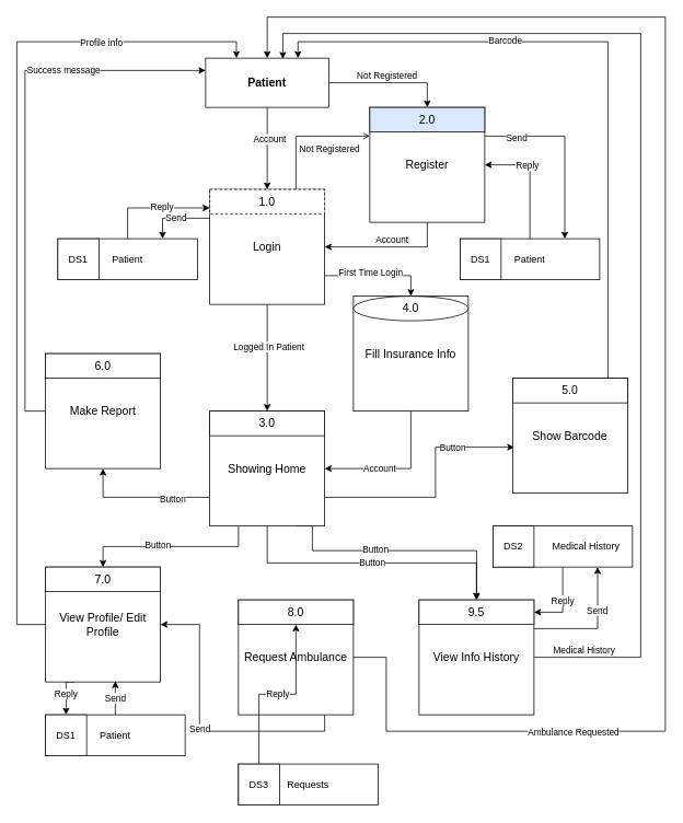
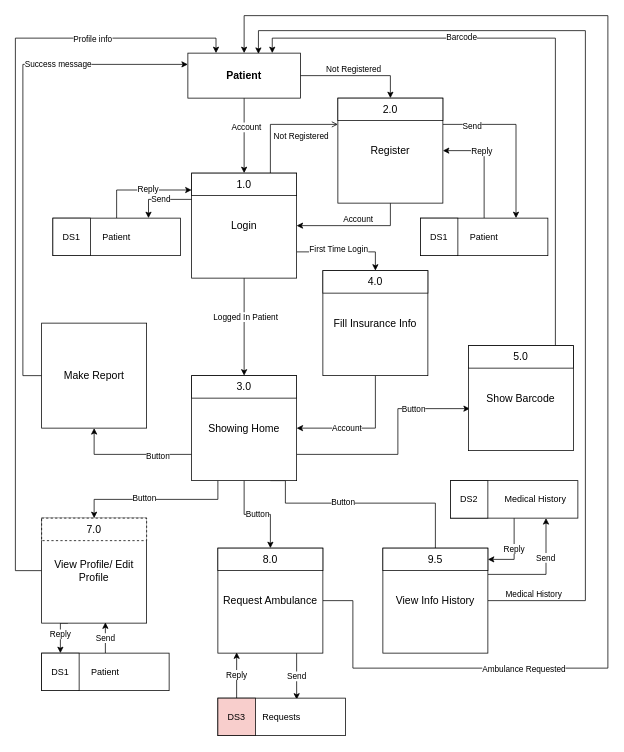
- <mxCell id="31" value="2.0" style="rounded=0;whiteSpace=wrap;html=1;fontSize=14;fillColor=#dae8fc;" vertex="1" parent="1"><mxGeometry x="450" y="130" width="140" height="30" as="geometry" /></mxCell>
+ <mxCell id="31" value="2.0" style="rounded=0;whiteSpace=wrap;html=1;fontSize=14;" vertex="1" parent="1"><mxGeometry x="450" y="130" width="140" height="30" as="geometry" /></mxCell>
- <mxCell id="14" value="1.0" style="rounded=0;whiteSpace=wrap;html=1;fontSize=14;dashed=1;" vertex="1" parent="1"><mxGeometry x="255" y="230" width="140" height="30" as="geometry" /></mxCell>
+ <mxCell id="14" value="1.0" style="rounded=0;whiteSpace=wrap;html=1;fontSize=14;" vertex="1" parent="1"><mxGeometry x="255" y="230" width="140" height="30" as="geometry" /></mxCell>
- <mxCell id="35" value="4.0" style="ellipse;whiteSpace=wrap;html=1;fontSize=14;" vertex="1" parent="1"><mxGeometry x="430" y="360" width="140" height="30" as="geometry" /></mxCell>
+ <mxCell id="35" value="4.0" style="rounded=0;whiteSpace=wrap;html=1;fontSize=14;" vertex="1" parent="1"><mxGeometry x="430" y="360" width="140" height="30" as="geometry" /></mxCell>
- <mxCell id="49" value="6.0" style="rounded=0;whiteSpace=wrap;html=1;fontSize=14;" vertex="1" parent="1"><mxGeometry x="55" y="430" width="140" height="30" as="geometry" /></mxCell>
- <mxCell id="22" style="edgeStyle=orthogonalEdgeStyle;rounded=0;orthogonalLoop=1;jettySize=auto;html=1;exitX=0.75;exitY=1;exitDx=0;exitDy=0;entryX=0.5;entryY=0;entryDx=0;entryDy=0;" edge="1" parent="1" source="24" target="69"><mxGeometry relative="1" as="geometry"><Array as="points"><mxPoint x="380" y="640" /><mxPoint x="380" y="670" /><mxPoint x="580" y="670" /></Array></mxGeometry></mxCell>
+ <mxCell id="22" style="edgeStyle=orthogonalEdgeStyle;rounded=0;orthogonalLoop=1;jettySize=auto;html=1;exitX=0.75;exitY=1;exitDx=0;exitDy=0;entryX=0.5;entryY=0;entryDx=0;entryDy=0;endArrow=none;" edge="1" parent="1" source="24" target="69"><mxGeometry relative="1" as="geometry"><Array as="points"><mxPoint x="380" y="640" /><mxPoint x="380" y="670" /><mxPoint x="580" y="670" /></Array></mxGeometry></mxCell>
- <mxCell id="21" value="Button" style="edgeStyle=orthogonalEdgeStyle;rounded=0;orthogonalLoop=1;jettySize=auto;html=1;exitX=0.5;exitY=1;exitDx=0;exitDy=0;" edge="1" parent="1" source="24" target="68"><mxGeometry relative="1" as="geometry" /></mxCell>
+ <mxCell id="21" value="Button" style="edgeStyle=orthogonalEdgeStyle;rounded=0;orthogonalLoop=1;jettySize=auto;html=1;exitX=0.5;exitY=1;exitDx=0;exitDy=0;" edge="1" parent="1" source="24" target="63"><mxGeometry relative="1" as="geometry" /></mxCell>
- <mxCell id="58" value="7.0" style="rounded=0;whiteSpace=wrap;html=1;fontSize=14;" vertex="1" parent="1"><mxGeometry x="55" y="690" width="140" height="30" as="geometry" /></mxCell>
+ <mxCell id="58" value="7.0" style="rounded=0;whiteSpace=wrap;html=1;fontSize=14;dashed=1;" vertex="1" parent="1"><mxGeometry x="55" y="690" width="140" height="30" as="geometry" /></mxCell>
- <mxCell id="61" value="Send" style="edgeStyle=orthogonalEdgeStyle;rounded=0;orthogonalLoop=1;jettySize=auto;html=1;exitX=0.75;exitY=1;exitDx=0;exitDy=0;" edge="1" parent="1" source="62" target="57"><mxGeometry relative="1" as="geometry" /></mxCell>
+ <mxCell id="61" value="Send" style="edgeStyle=orthogonalEdgeStyle;rounded=0;orthogonalLoop=1;jettySize=auto;html=1;exitX=0.75;exitY=1;exitDx=0;exitDy=0;entryX=0.618;entryY=0.04;entryDx=0;entryDy=0;entryPerimeter=0;" edge="1" parent="1" source="62" target="70"><mxGeometry relative="1" as="geometry" /></mxCell>
- <mxCell id="71" value="Reply" style="edgeStyle=orthogonalEdgeStyle;rounded=0;orthogonalLoop=1;jettySize=auto;html=1;exitX=0.5;exitY=0;exitDx=0;exitDy=0;" edge="1" parent="1" source="72" target="63"><mxGeometry relative="1" as="geometry" /></mxCell>
+ <mxCell id="71" value="Reply" style="edgeStyle=orthogonalEdgeStyle;rounded=0;orthogonalLoop=1;jettySize=auto;html=1;exitX=0.5;exitY=0;exitDx=0;exitDy=0;entryX=0.179;entryY=0.993;entryDx=0;entryDy=0;entryPerimeter=0;" edge="1" parent="1" source="72" target="62"><mxGeometry relative="1" as="geometry" /></mxCell>
- <mxCell id="72" value="DS3" style="whiteSpace=wrap;html=1;aspect=fixed;" vertex="1" parent="1"><mxGeometry x="290" y="930" width="50" height="50" as="geometry" /></mxCell>
+ <mxCell id="72" value="DS3" style="whiteSpace=wrap;html=1;aspect=fixed;fillColor=#f8cecc;" vertex="1" parent="1"><mxGeometry x="290" y="930" width="50" height="50" as="geometry" /></mxCell>
